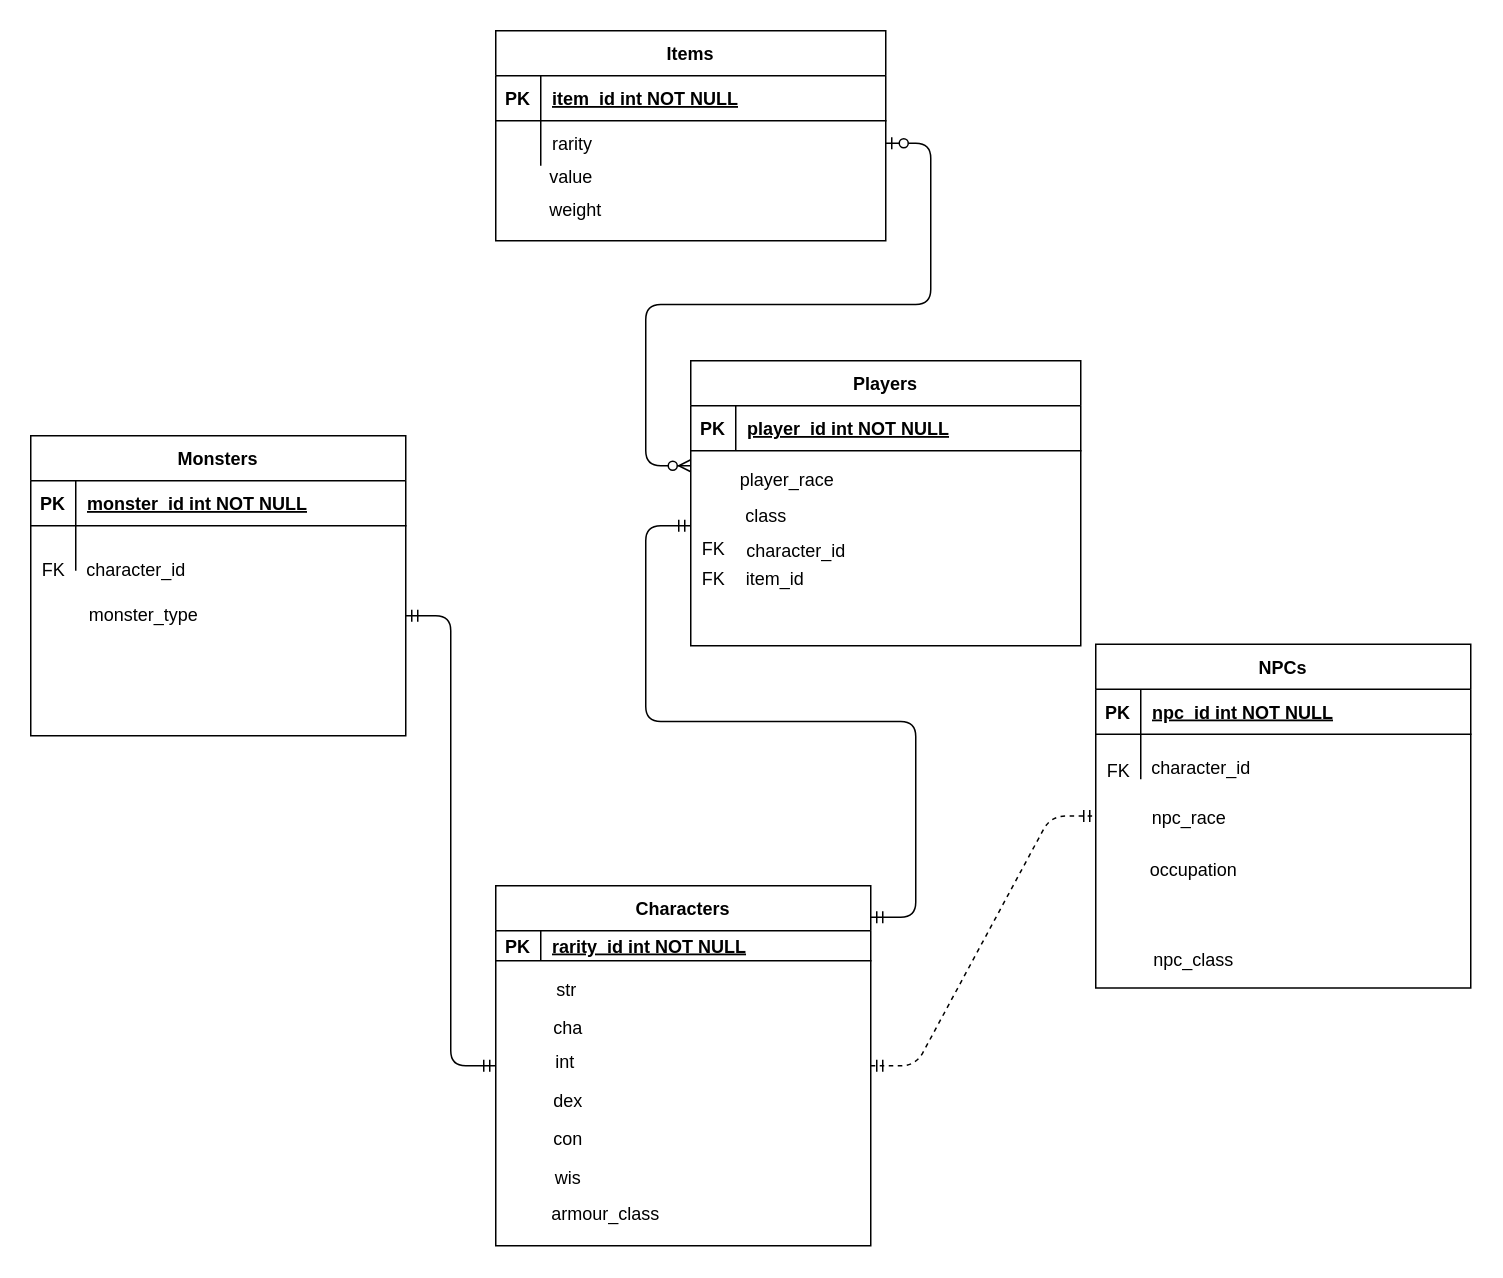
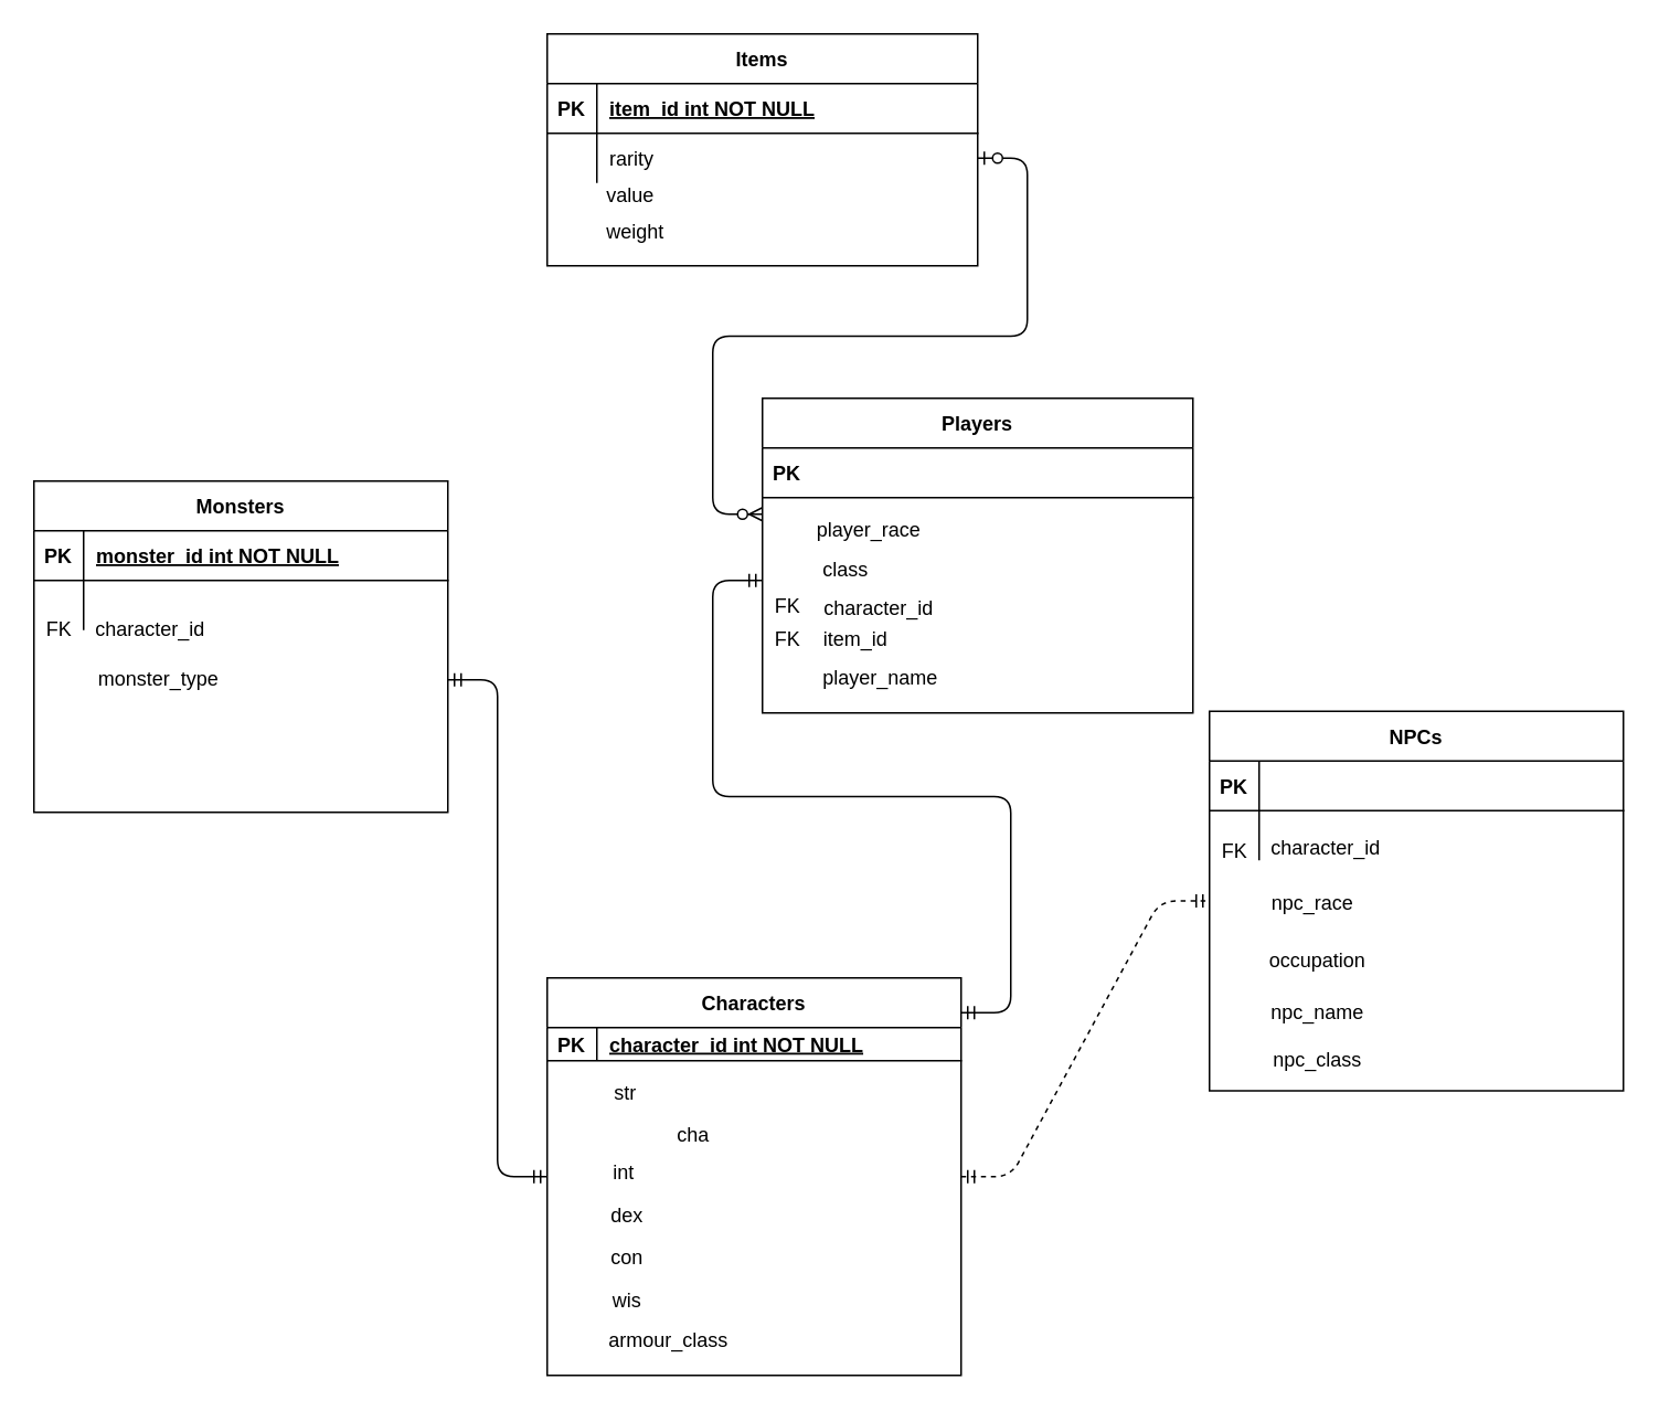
- <mxCell id="6" value="player_id int NOT NULL " style="shape=partialRectangle;overflow=hidden;connectable=0;fillColor=none;top=0;left=0;bottom=0;right=0;align=left;spacingLeft=6;fontStyle=5;" parent="4" vertex="1"><mxGeometry x="30" width="230" height="30" as="geometry" /></mxCell>
+ <mxCell id="13" value="player_name" style="text;html=1;align=center;verticalAlign=middle;resizable=0;points=[];autosize=1;strokeColor=none;" vertex="1" parent="2"><mxGeometry x="26.12" y="159" width="90" height="20" as="geometry" /></mxCell>
- <mxCell id="52" value="npc_id int NOT NULL " style="shape=partialRectangle;overflow=hidden;connectable=0;fillColor=none;top=0;left=0;bottom=0;right=0;align=left;spacingLeft=6;fontStyle=5;" parent="50" vertex="1"><mxGeometry x="30" width="220" height="30" as="geometry" /></mxCell>
+ <mxCell id="59" value="npc_name" style="text;html=1;align=center;verticalAlign=middle;resizable=0;points=[];autosize=1;strokeColor=none;" vertex="1" parent="48"><mxGeometry x="30" y="171.909" width="70" height="20" as="geometry" /></mxCell>
- <mxCell id="29" value="rarity_id int NOT NULL " style="shape=partialRectangle;overflow=hidden;connectable=0;fillColor=none;top=0;left=0;bottom=0;right=0;align=left;spacingLeft=6;fontStyle=5;" vertex="1" parent="27"><mxGeometry x="30" width="220" height="20" as="geometry" /></mxCell>
+ <mxCell id="29" value="character_id int NOT NULL " style="shape=partialRectangle;overflow=hidden;connectable=0;fillColor=none;top=0;left=0;bottom=0;right=0;align=left;spacingLeft=6;fontStyle=5;" vertex="1" parent="27"><mxGeometry x="30" width="220" height="20" as="geometry" /></mxCell>
- <mxCell id="34" value="cha" style="text;html=1;align=center;verticalAlign=middle;resizable=0;points=[];autosize=1;strokeColor=none;" vertex="1" parent="25"><mxGeometry x="33" y="85" width="30" height="20" as="geometry" /></mxCell>
+ <mxCell id="34" value="cha" style="text;html=1;align=center;verticalAlign=middle;resizable=0;points=[];autosize=1;strokeColor=none;" vertex="1" parent="25"><mxGeometry x="73" y="85" width="30" height="20" as="geometry" /></mxCell>
